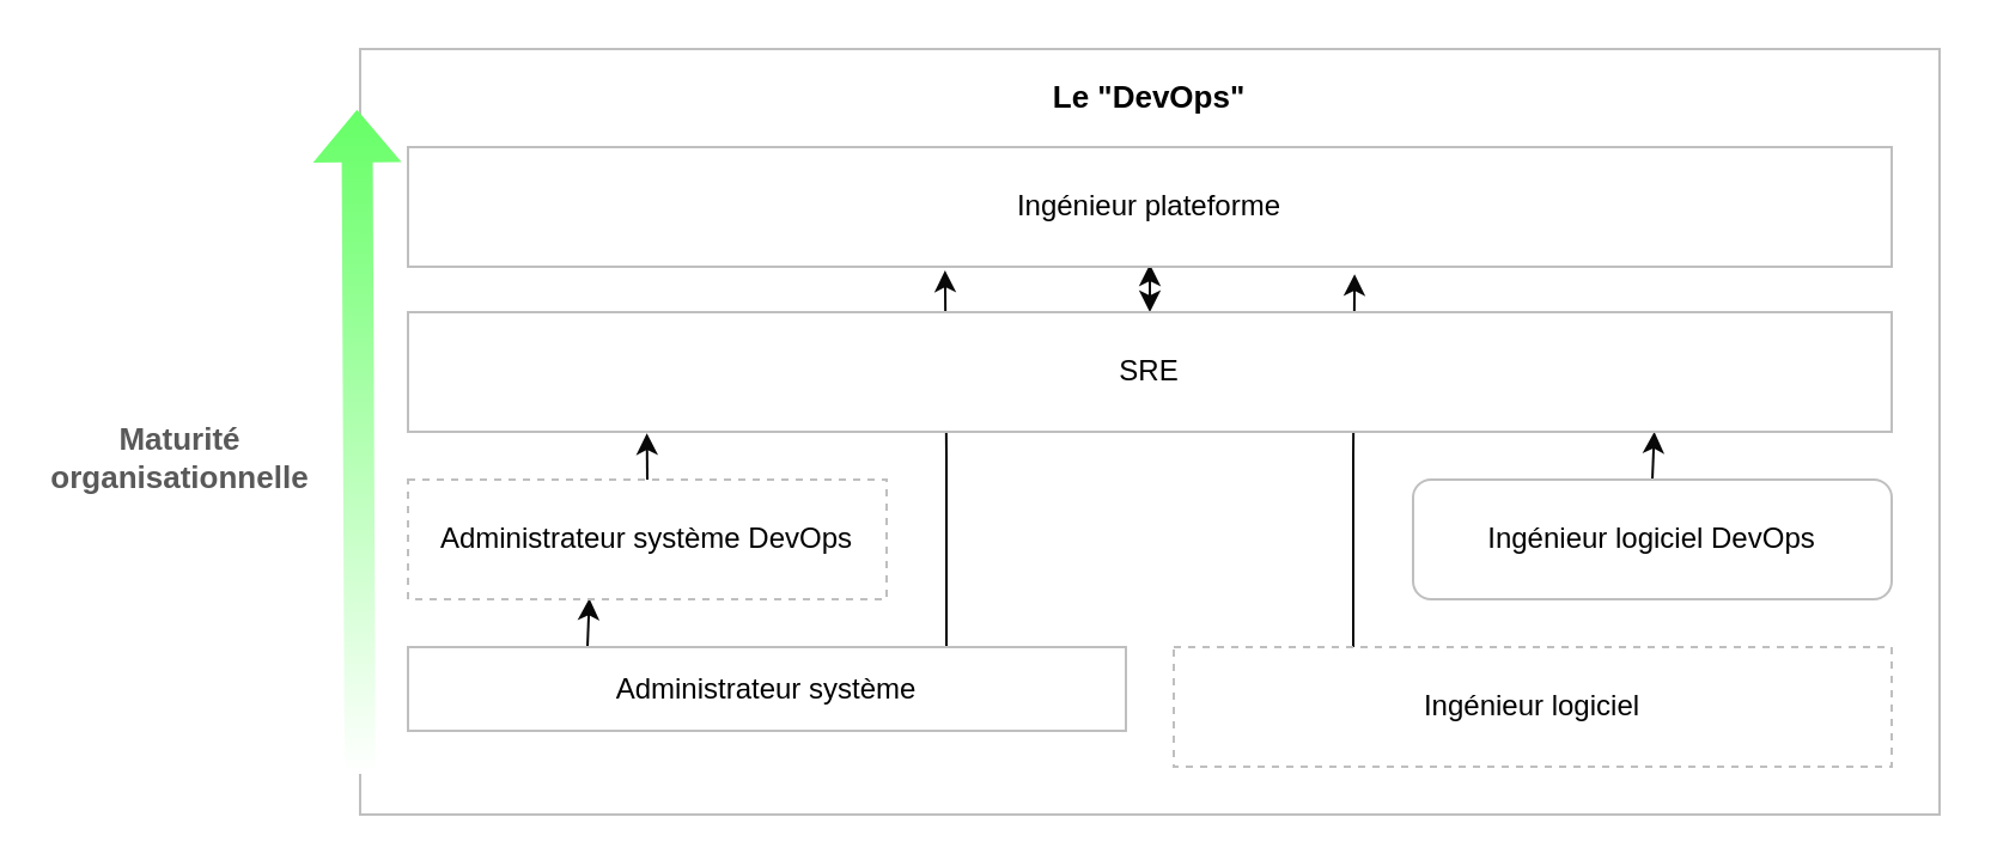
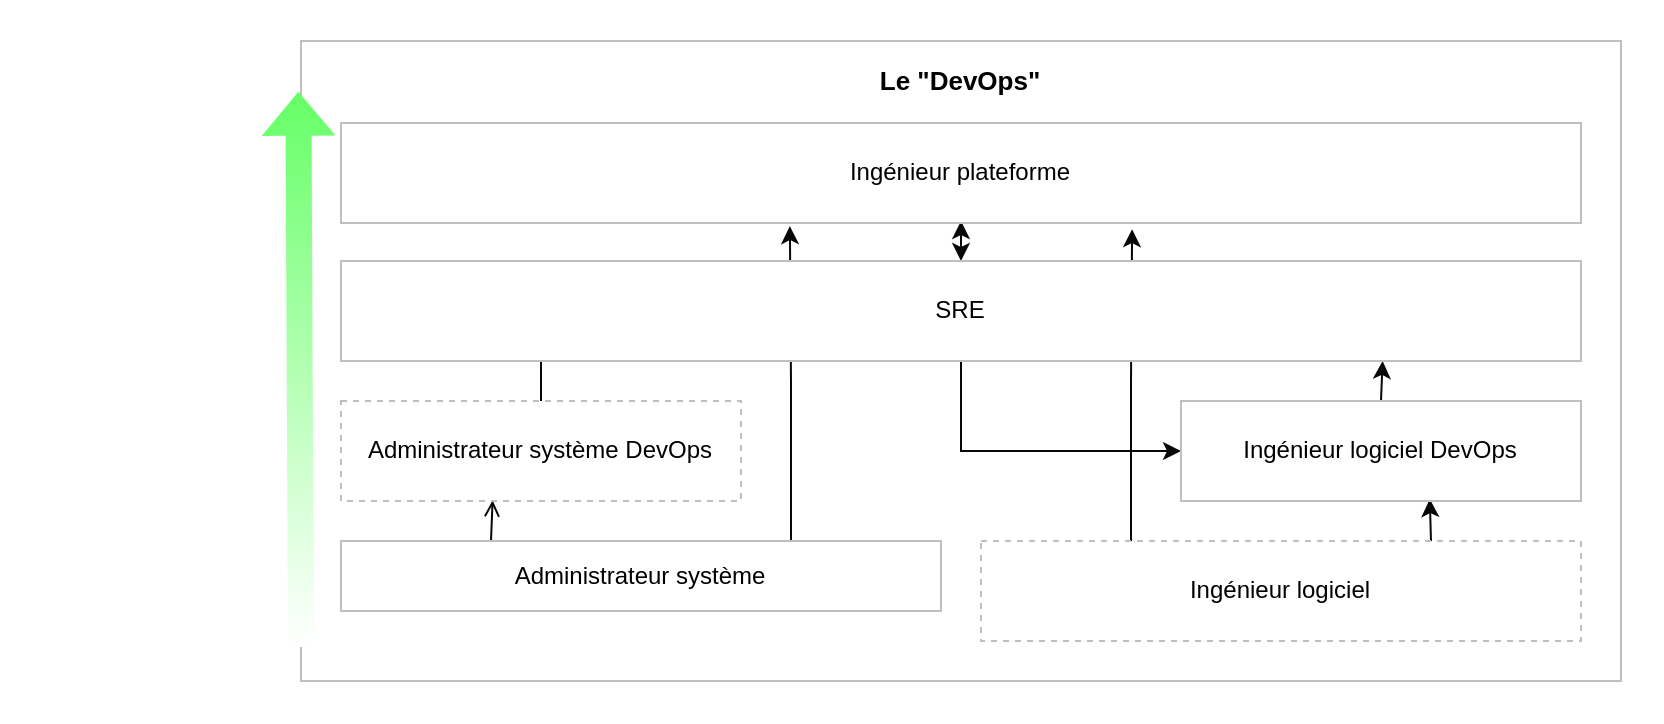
- <mxCell id="6" style="edgeStyle=orthogonalEdgeStyle;rounded=0;orthogonalLoop=1;jettySize=auto;html=1;exitX=0.5;exitY=0;exitDx=0;exitDy=0;entryX=0.161;entryY=1.012;entryDx=0;entryDy=0;entryPerimeter=0;strokeColor=#080808;strokeWidth=1;fontSize=10;fontColor=#595959;startArrow=none;startFill=0;fillColor=default;gradientColor=#66FF66;gradientDirection=north;" edge="1" parent="1" source="7" target="18"><mxGeometry relative="1" as="geometry" /></mxCell>
+ <mxCell id="6" style="edgeStyle=orthogonalEdgeStyle;rounded=0;orthogonalLoop=1;jettySize=auto;html=1;exitX=0.5;exitY=0;exitDx=0;exitDy=0;strokeColor=#080808;strokeWidth=1;fontSize=10;fontColor=#595959;startArrow=none;startFill=0;fillColor=default;gradientColor=#66FF66;gradientDirection=north;" edge="1" parent="1" source="7" target="17"><mxGeometry relative="1" as="geometry" /></mxCell>
- <mxCell id="13" value="&lt;b&gt;Maturité organisationnelle&lt;/b&gt;" style="text;html=1;strokeColor=none;fillColor=none;align=center;verticalAlign=middle;whiteSpace=wrap;rounded=0;fontSize=13;fontColor=#595959;" vertex="1" parent="1"><mxGeometry x="20" y="156" width="110" height="70" as="geometry" /></mxCell>
- <mxCell id="17" value="Ingénieur logiciel DevOps" style="whiteSpace=wrap;html=1;strokeColor=#BFBFBF;rounded=1;" vertex="1" parent="1"><mxGeometry x="590" y="200" width="200" height="50" as="geometry" /></mxCell>
+ <mxCell id="17" value="Ingénieur logiciel DevOps" style="rounded=0;whiteSpace=wrap;html=1;strokeColor=#BFBFBF;" vertex="1" parent="1"><mxGeometry x="590" y="200" width="200" height="50" as="geometry" /></mxCell>
- <mxCell id="4" style="edgeStyle=orthogonalEdgeStyle;rounded=0;orthogonalLoop=1;jettySize=auto;html=1;exitX=0.25;exitY=0;exitDx=0;exitDy=0;entryX=0.379;entryY=0.993;entryDx=0;entryDy=0;entryPerimeter=0;strokeColor=#080808;strokeWidth=1;fontSize=10;fontColor=#595959;startArrow=none;startFill=0;fillColor=default;gradientColor=#66FF66;gradientDirection=north;" edge="1" parent="1" source="5" target="7"><mxGeometry relative="1" as="geometry" /></mxCell>
+ <mxCell id="4" style="edgeStyle=orthogonalEdgeStyle;rounded=0;orthogonalLoop=1;jettySize=auto;html=1;exitX=0.25;exitY=0;exitDx=0;exitDy=0;entryX=0.379;entryY=0.993;entryDx=0;entryDy=0;entryPerimeter=0;strokeColor=#080808;strokeWidth=1;fontSize=10;fontColor=#595959;startArrow=none;startFill=0;fillColor=default;gradientColor=#66FF66;gradientDirection=north;endArrow=open;" edge="1" parent="1" source="5" target="7"><mxGeometry relative="1" as="geometry" /></mxCell>
+ <mxCell id="11" style="edgeStyle=orthogonalEdgeStyle;rounded=0;orthogonalLoop=1;jettySize=auto;html=1;exitX=0.75;exitY=0;exitDx=0;exitDy=0;entryX=0.622;entryY=0.981;entryDx=0;entryDy=0;entryPerimeter=0;strokeColor=#080808;strokeWidth=1;fontSize=10;fontColor=#595959;startArrow=none;startFill=0;fillColor=default;gradientColor=#66FF66;gradientDirection=north;" edge="1" parent="1" source="12" target="17"><mxGeometry relative="1" as="geometry" /></mxCell>
